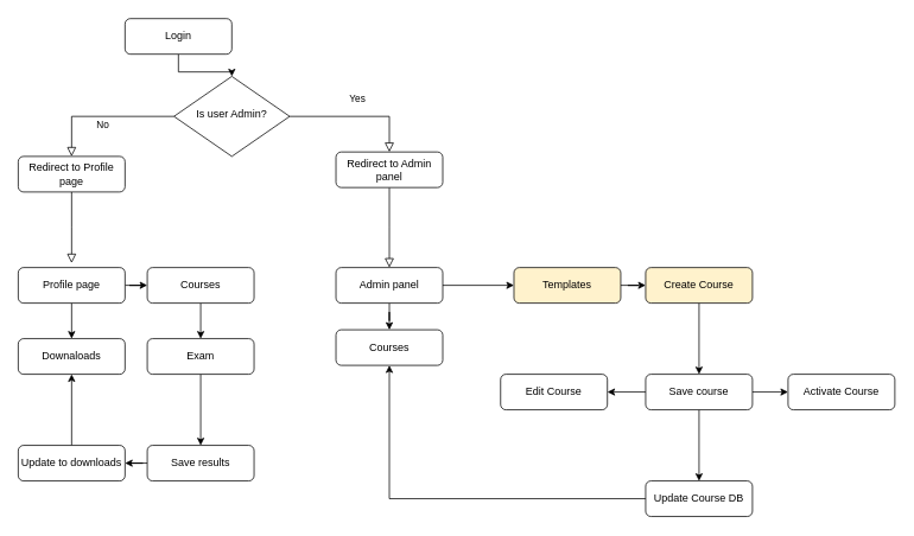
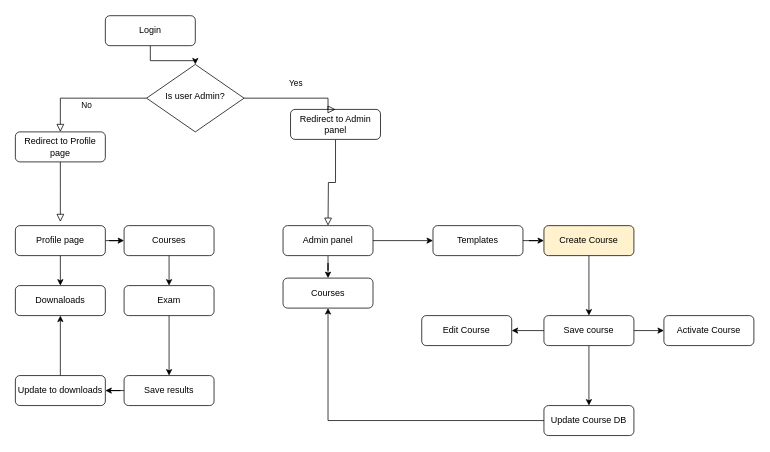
- <mxCell id="17" value="Redirect to Admin panel" style="rounded=1;whiteSpace=wrap;html=1;fontSize=12;glass=0;strokeWidth=1;shadow=0;" vertex="1" parent="1"><mxGeometry x="377" y="170" width="120" height="40" as="geometry" /></mxCell>
+ <mxCell id="17" value="Redirect to Admin panel" style="rounded=1;whiteSpace=wrap;html=1;fontSize=12;glass=0;strokeWidth=1;shadow=0;" vertex="1" parent="1"><mxGeometry x="387" y="145" width="120" height="40" as="geometry" /></mxCell>
- <mxCell id="23" value="Templates" style="rounded=1;whiteSpace=wrap;html=1;fontSize=12;glass=0;strokeWidth=1;shadow=0;fillColor=#fff2cc;" vertex="1" parent="1"><mxGeometry x="577" y="300" width="120" height="40" as="geometry" /></mxCell>
+ <mxCell id="23" value="Templates" style="rounded=1;whiteSpace=wrap;html=1;fontSize=12;glass=0;strokeWidth=1;shadow=0;" vertex="1" parent="1"><mxGeometry x="577" y="300" width="120" height="40" as="geometry" /></mxCell>
